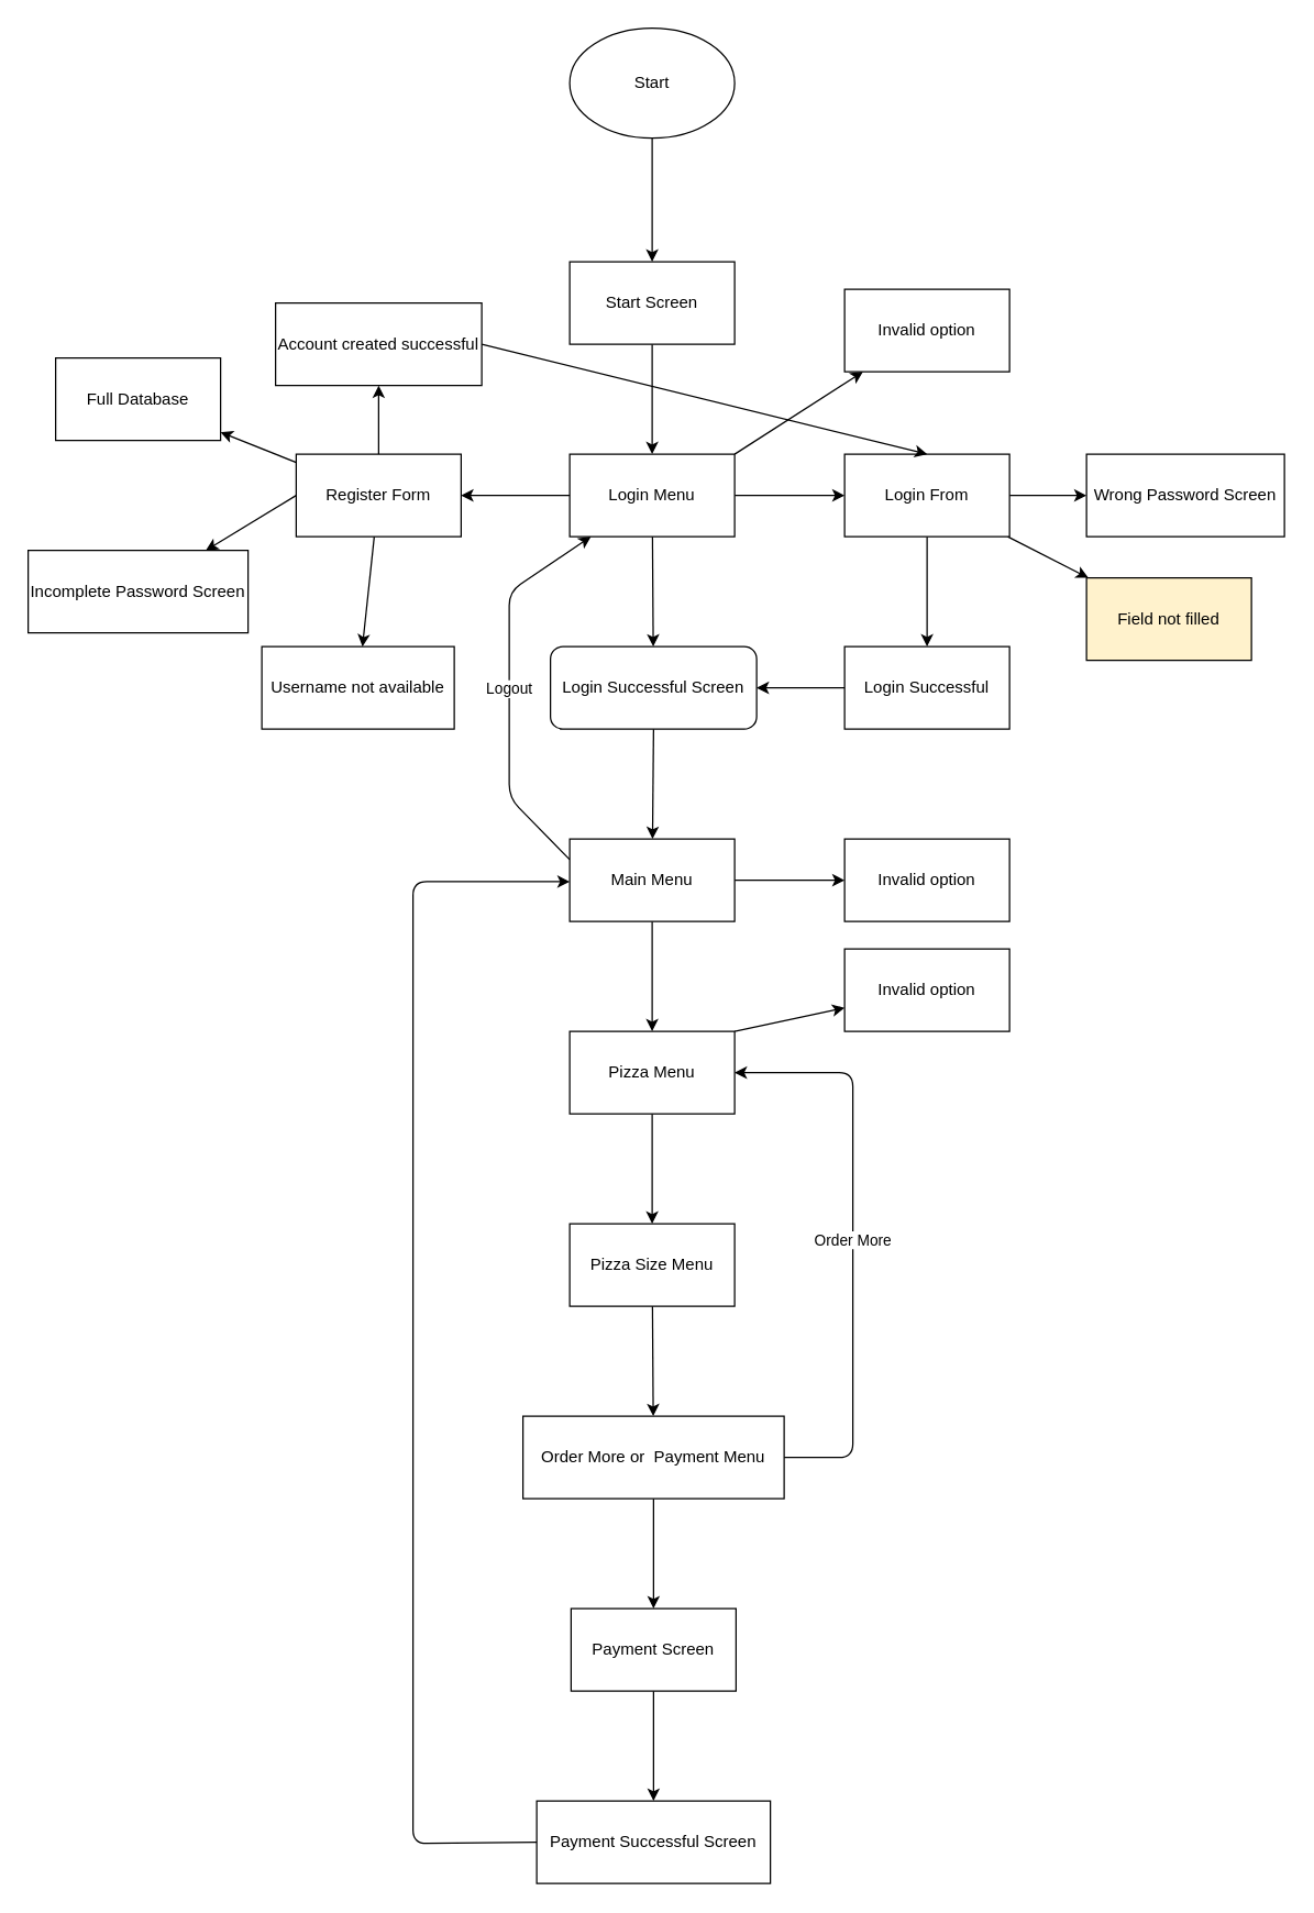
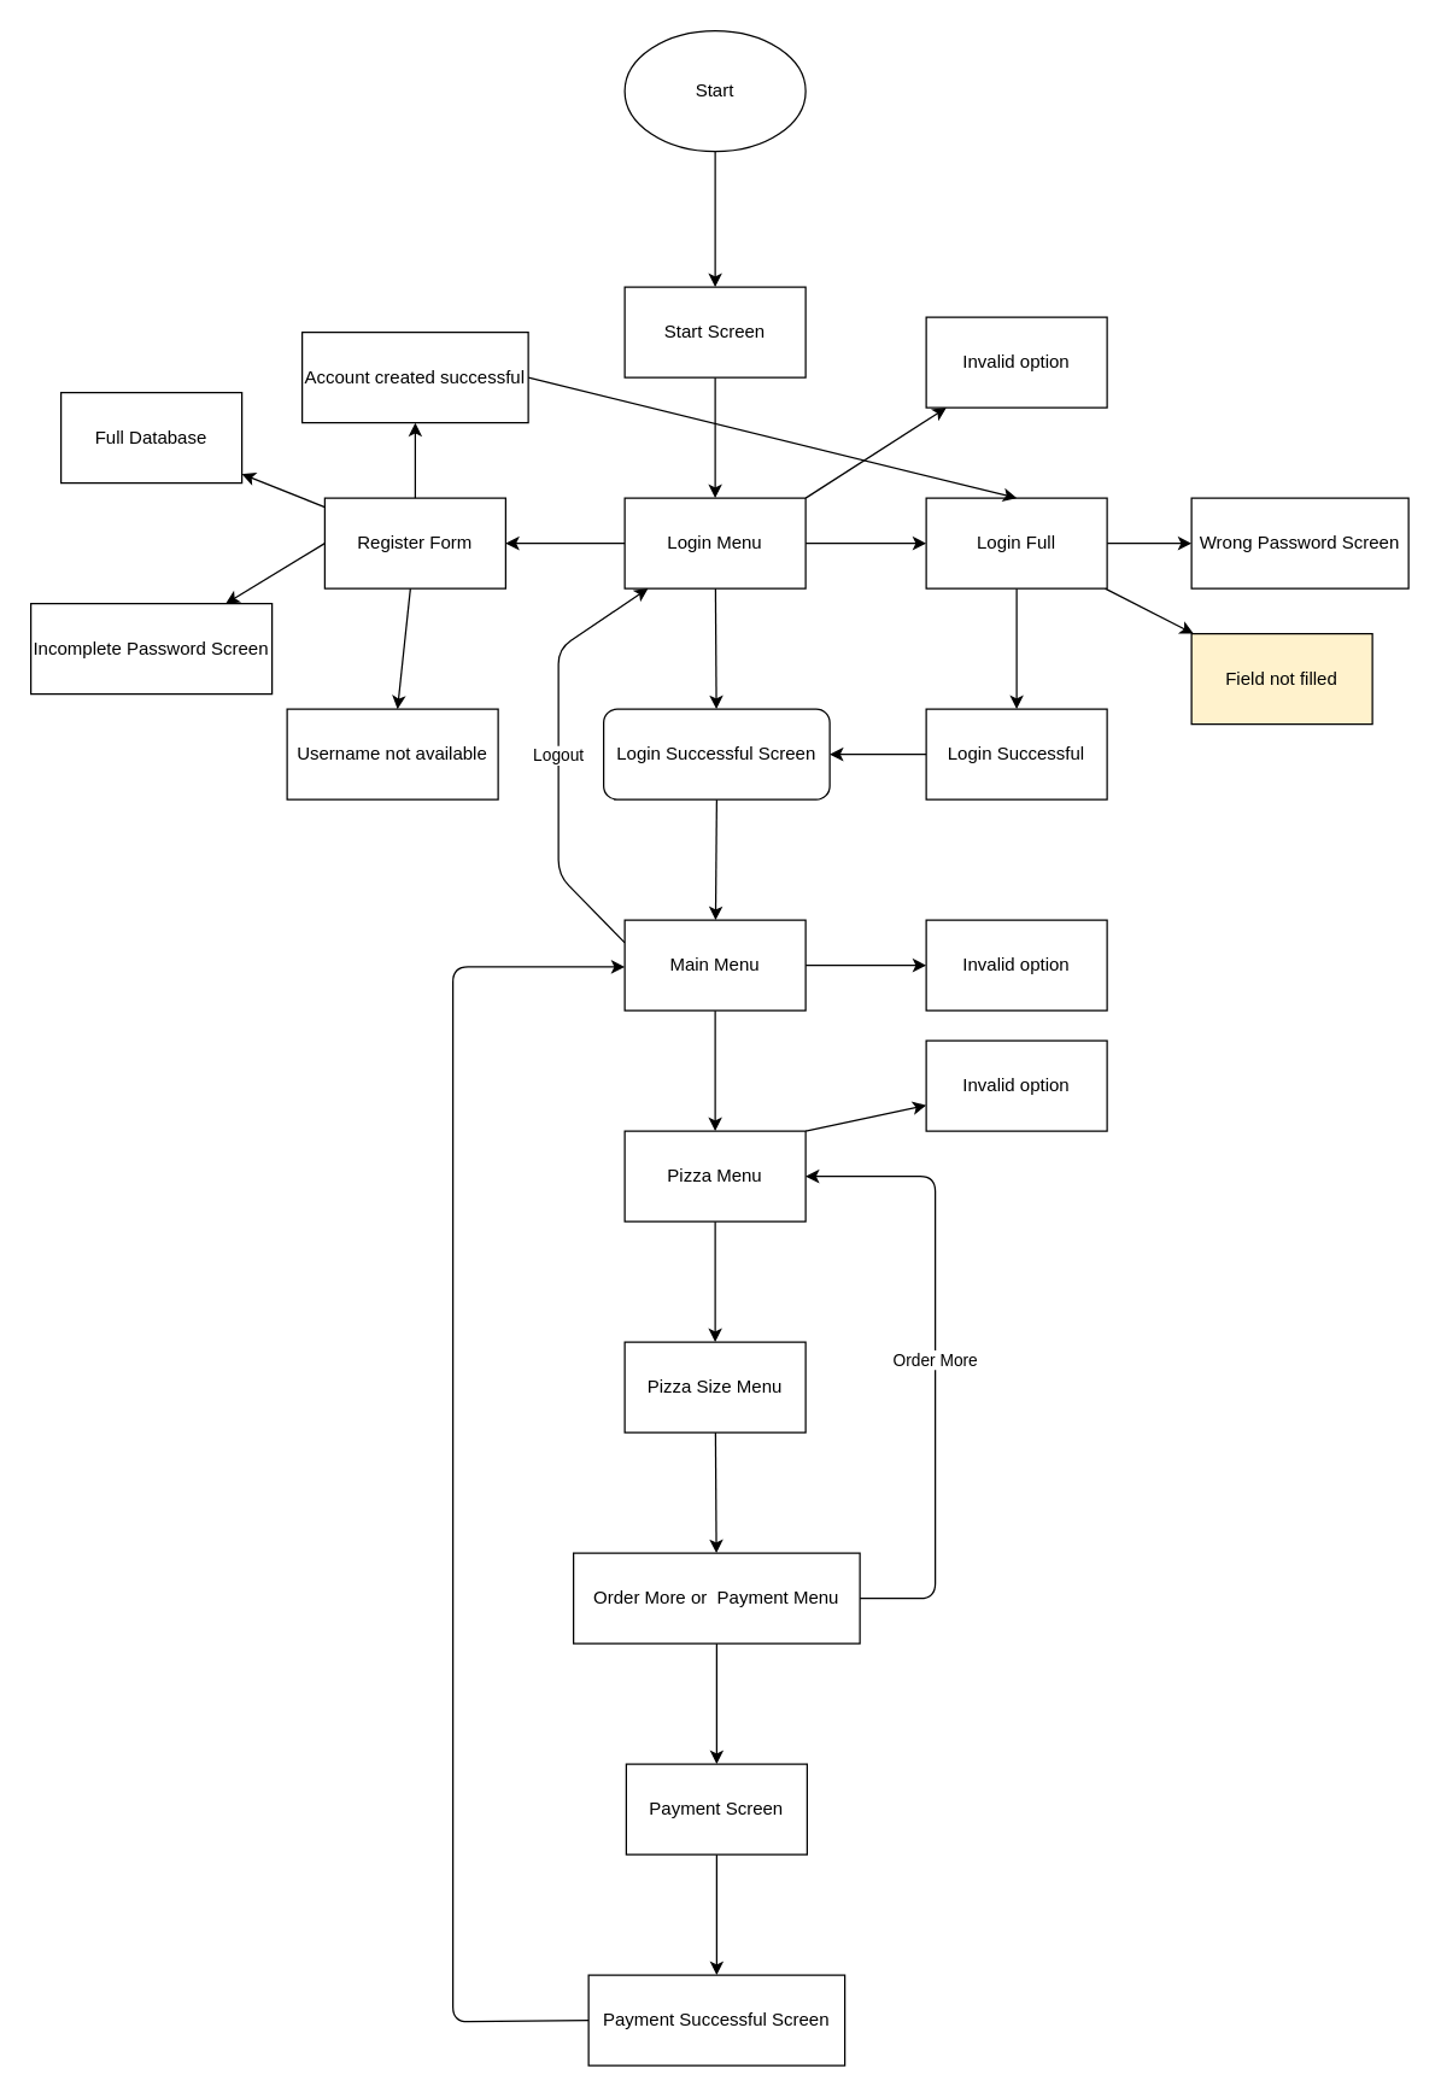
- <mxCell id="37" value="Login From" style="whiteSpace=wrap;html=1;" vertex="1" parent="1"><mxGeometry x="614" y="330" width="120" height="60" as="geometry" /></mxCell>
+ <mxCell id="37" value="Login Full" style="whiteSpace=wrap;html=1;" vertex="1" parent="1"><mxGeometry x="614" y="330" width="120" height="60" as="geometry" /></mxCell>
